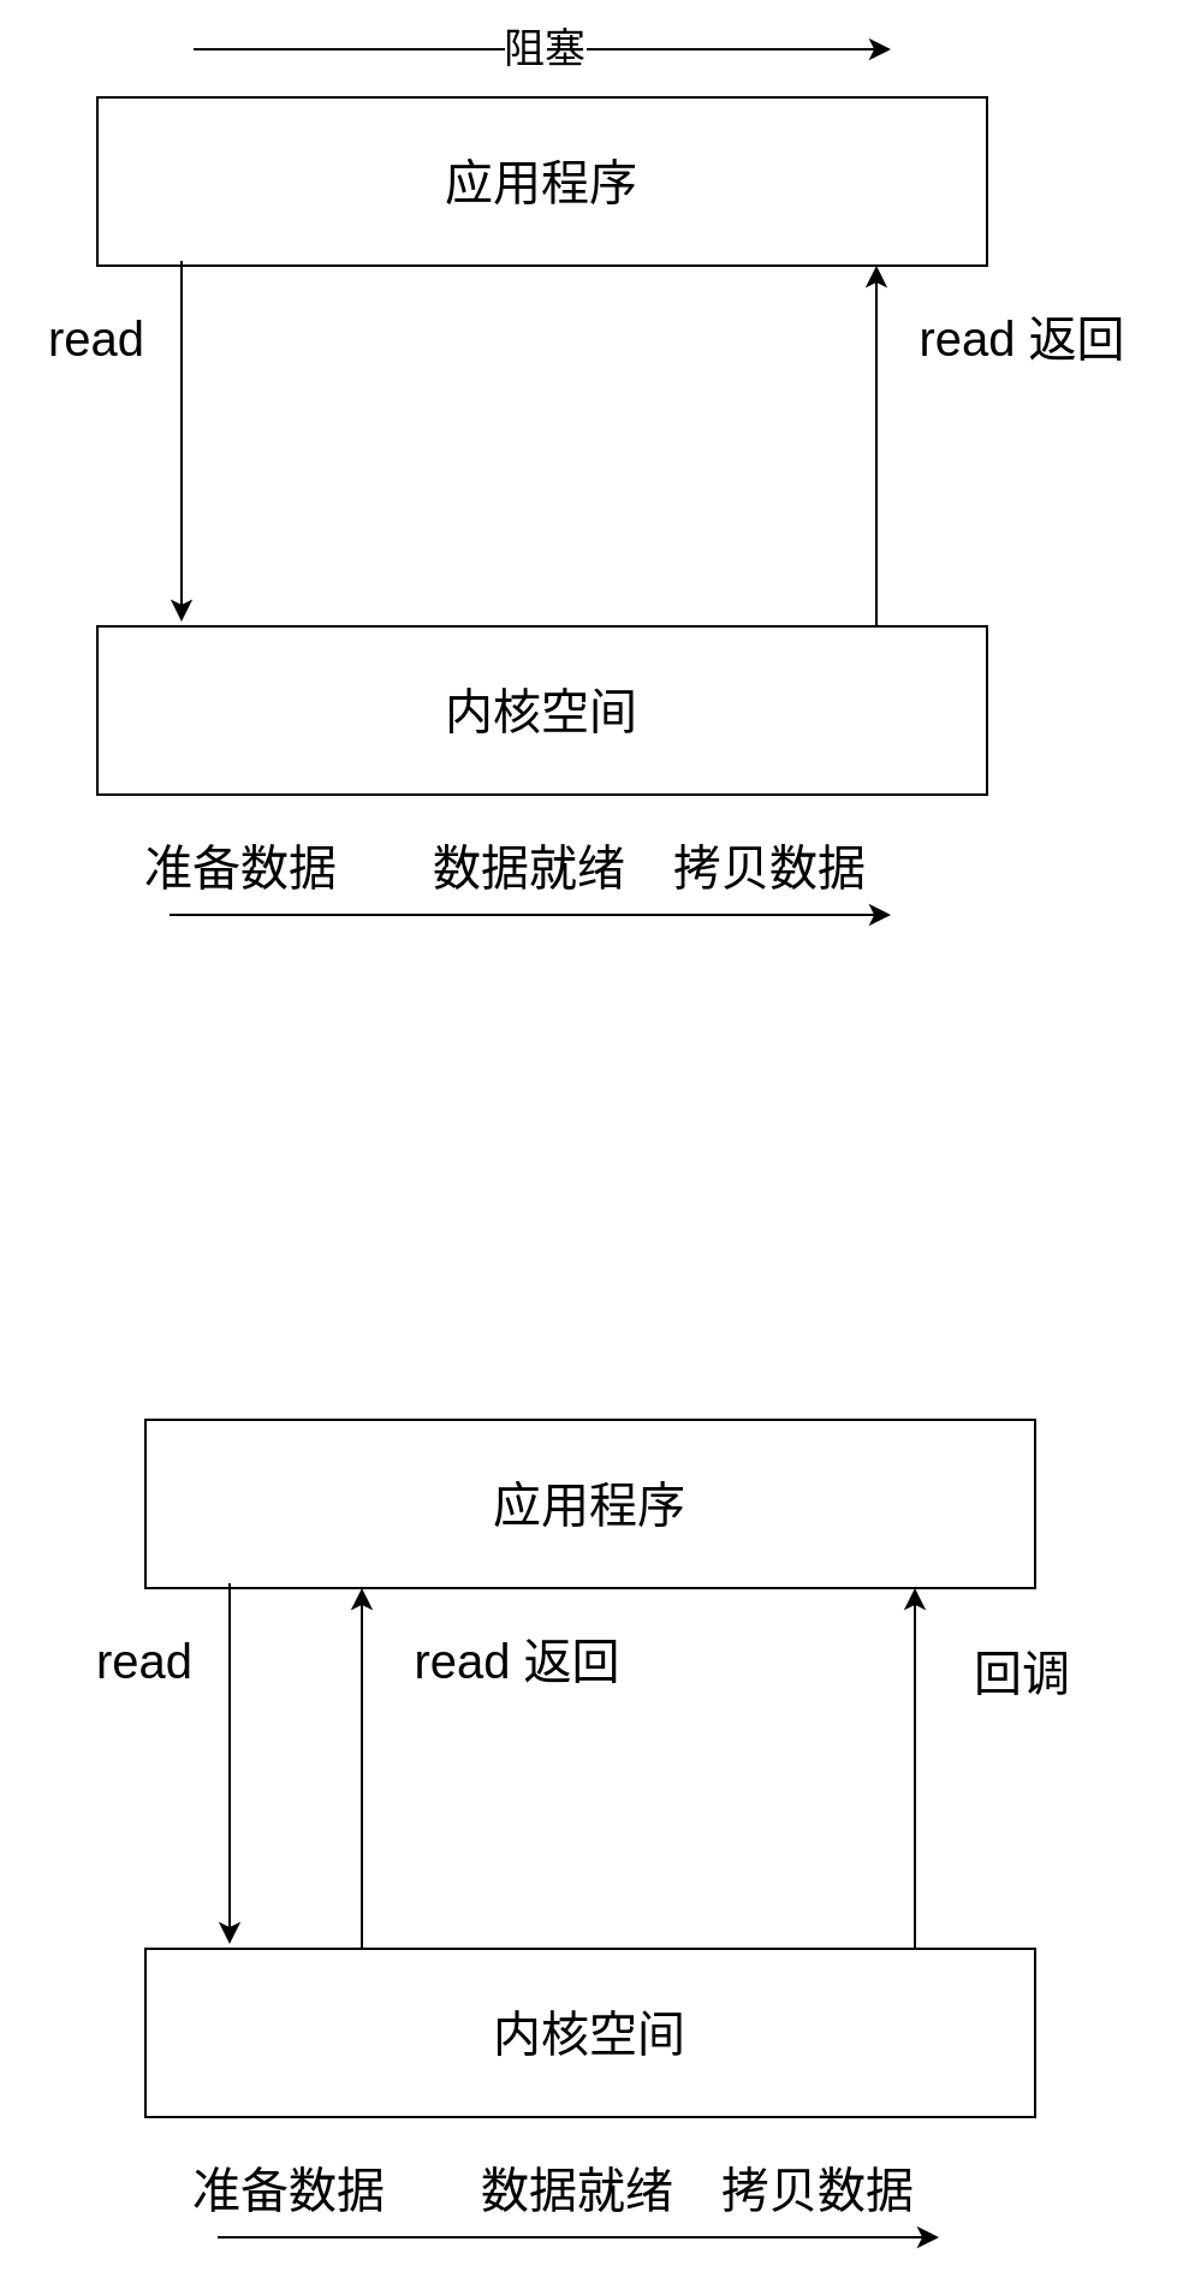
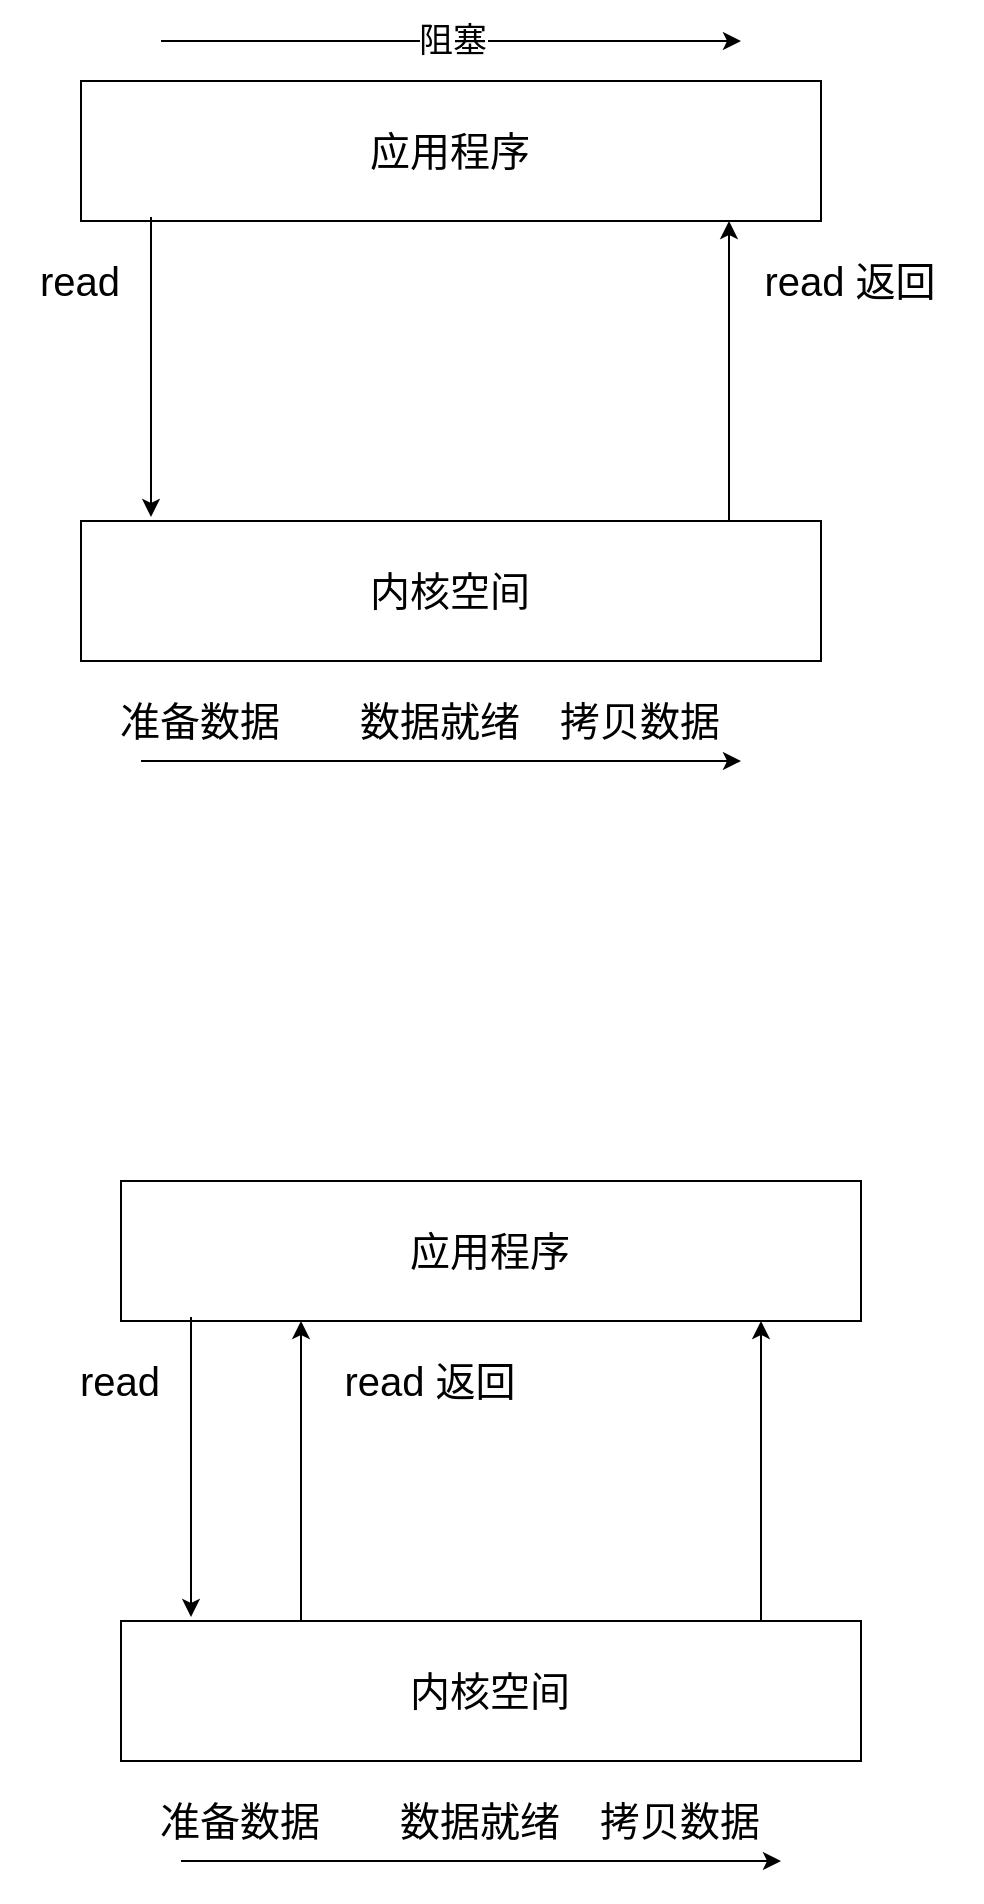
- <mxCell id="25" value="回调" style="text;html=1;strokeColor=none;fillColor=none;align=center;verticalAlign=middle;whiteSpace=wrap;rounded=0;fontSize=20;" vertex="1" parent="1"><mxGeometry x="380" y="685" width="90" height="20" as="geometry" /></mxCell>
